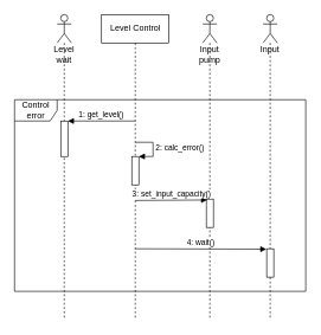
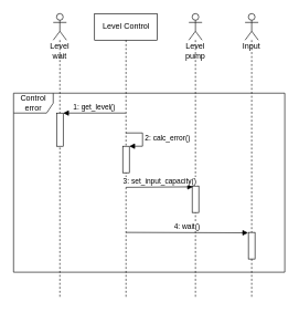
- <mxCell id="4" value="Input pump" style="shape=umlLifeline;participant=umlActor;perimeter=lifelinePerimeter;whiteSpace=wrap;html=1;container=1;collapsible=0;recursiveResize=0;verticalAlign=top;spacingTop=36;outlineConnect=0;" parent="1" vertex="1"><mxGeometry x="285" y="20" width="20" height="430" as="geometry" /></mxCell>
+ <mxCell id="4" value="Level pump" style="shape=umlLifeline;participant=umlActor;perimeter=lifelinePerimeter;whiteSpace=wrap;html=1;container=1;collapsible=0;recursiveResize=0;verticalAlign=top;spacingTop=36;outlineConnect=0;" parent="1" vertex="1"><mxGeometry x="285" y="20" width="20" height="430" as="geometry" /></mxCell>
